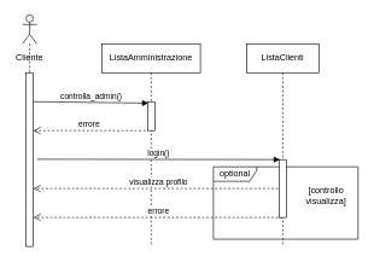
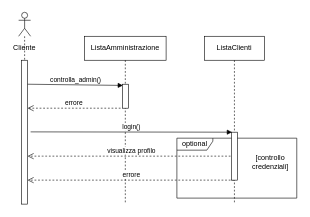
- <mxCell id="13" value="[controllo visualizza]" style="text;html=1;strokeColor=none;fillColor=none;align=center;verticalAlign=middle;whiteSpace=wrap;rounded=0;" parent="1" vertex="1"><mxGeometry x="430" y="260" width="40" height="20" as="geometry" /></mxCell>
+ <mxCell id="13" value="[controllo credenziali]" style="text;html=1;strokeColor=none;fillColor=none;align=center;verticalAlign=middle;whiteSpace=wrap;rounded=0;" parent="1" vertex="1"><mxGeometry x="430" y="260" width="40" height="20" as="geometry" /></mxCell>
